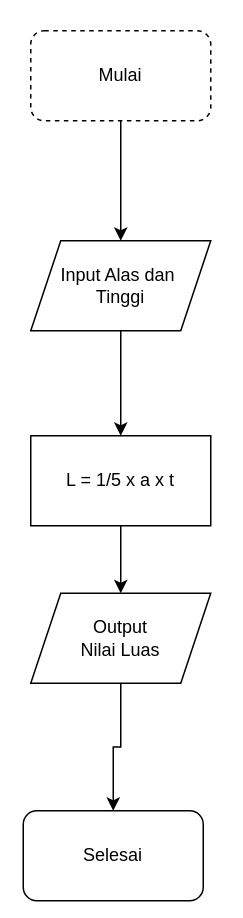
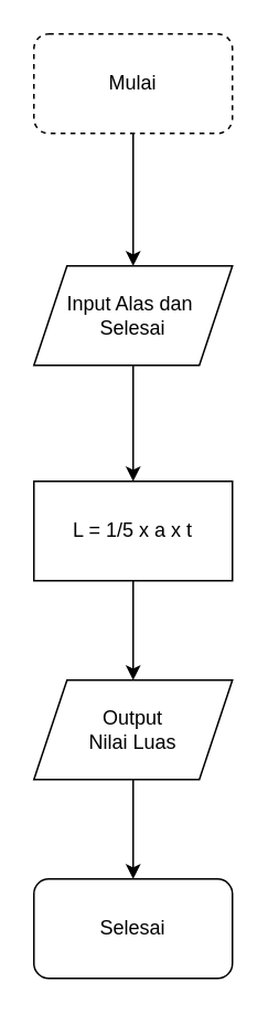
- <mxCell id="5" value="Input Alas dan&amp;nbsp;&lt;br&gt;Tinggi" style="shape=parallelogram;perimeter=parallelogramPerimeter;whiteSpace=wrap;html=1;fixedSize=1;" parent="1" vertex="1"><mxGeometry x="20" y="160" width="120" height="60" as="geometry" /></mxCell>
+ <mxCell id="5" value="Input Alas dan&amp;nbsp;&lt;br&gt;Selesai" style="shape=parallelogram;perimeter=parallelogramPerimeter;whiteSpace=wrap;html=1;fixedSize=1;" parent="1" vertex="1"><mxGeometry x="20" y="160" width="120" height="60" as="geometry" /></mxCell>
- <mxCell id="9" value="Output &lt;br&gt;Nilai Luas" style="shape=parallelogram;perimeter=parallelogramPerimeter;whiteSpace=wrap;html=1;fixedSize=1;" parent="1" vertex="1"><mxGeometry x="20" y="395" width="120" height="60" as="geometry" /></mxCell>
+ <mxCell id="9" value="Output &lt;br&gt;Nilai Luas" style="shape=parallelogram;perimeter=parallelogramPerimeter;whiteSpace=wrap;html=1;fixedSize=1;" parent="1" vertex="1"><mxGeometry x="20" y="410" width="120" height="60" as="geometry" /></mxCell>
- <mxCell id="10" value="Selesai" style="rounded=1;whiteSpace=wrap;html=1;" parent="1" vertex="1"><mxGeometry x="15" y="540" width="120" height="60" as="geometry" /></mxCell>
+ <mxCell id="10" value="Selesai" style="rounded=1;whiteSpace=wrap;html=1;" parent="1" vertex="1"><mxGeometry x="20" y="530" width="120" height="60" as="geometry" /></mxCell>
